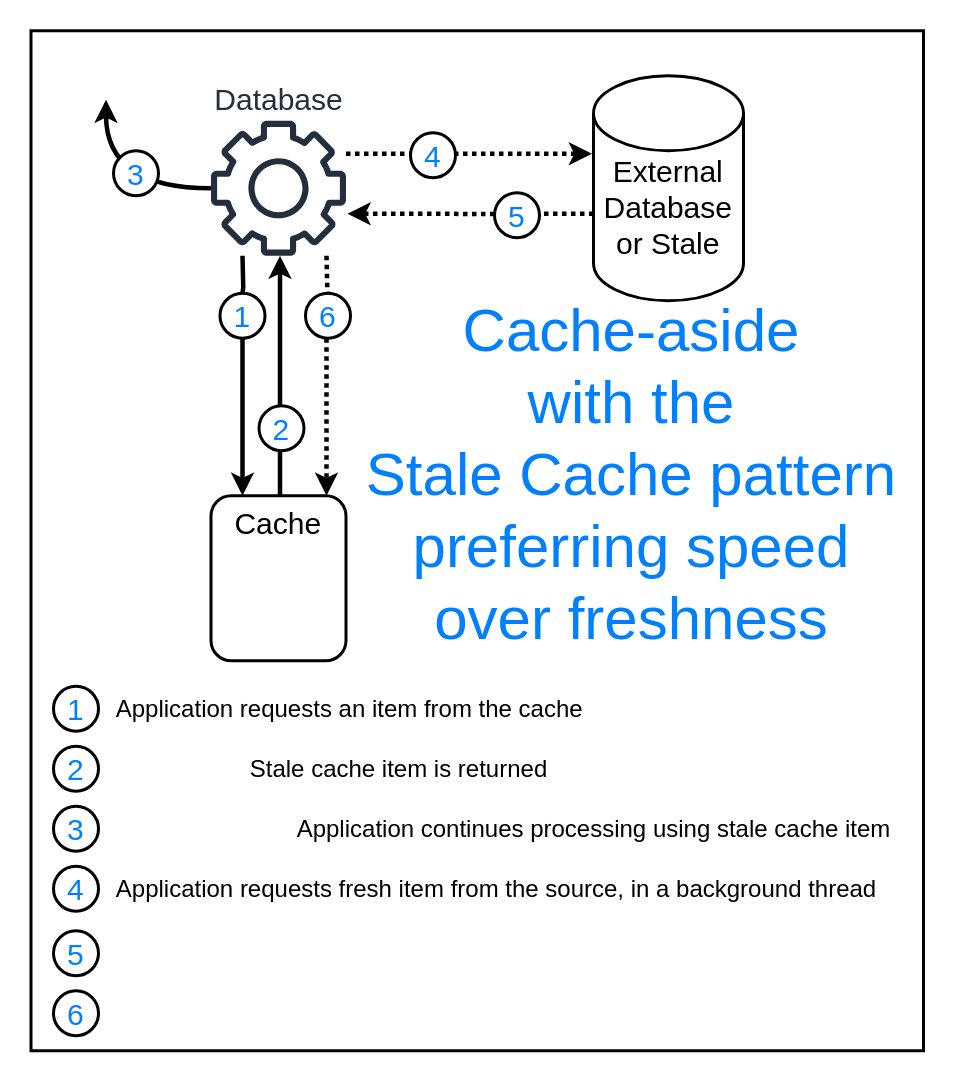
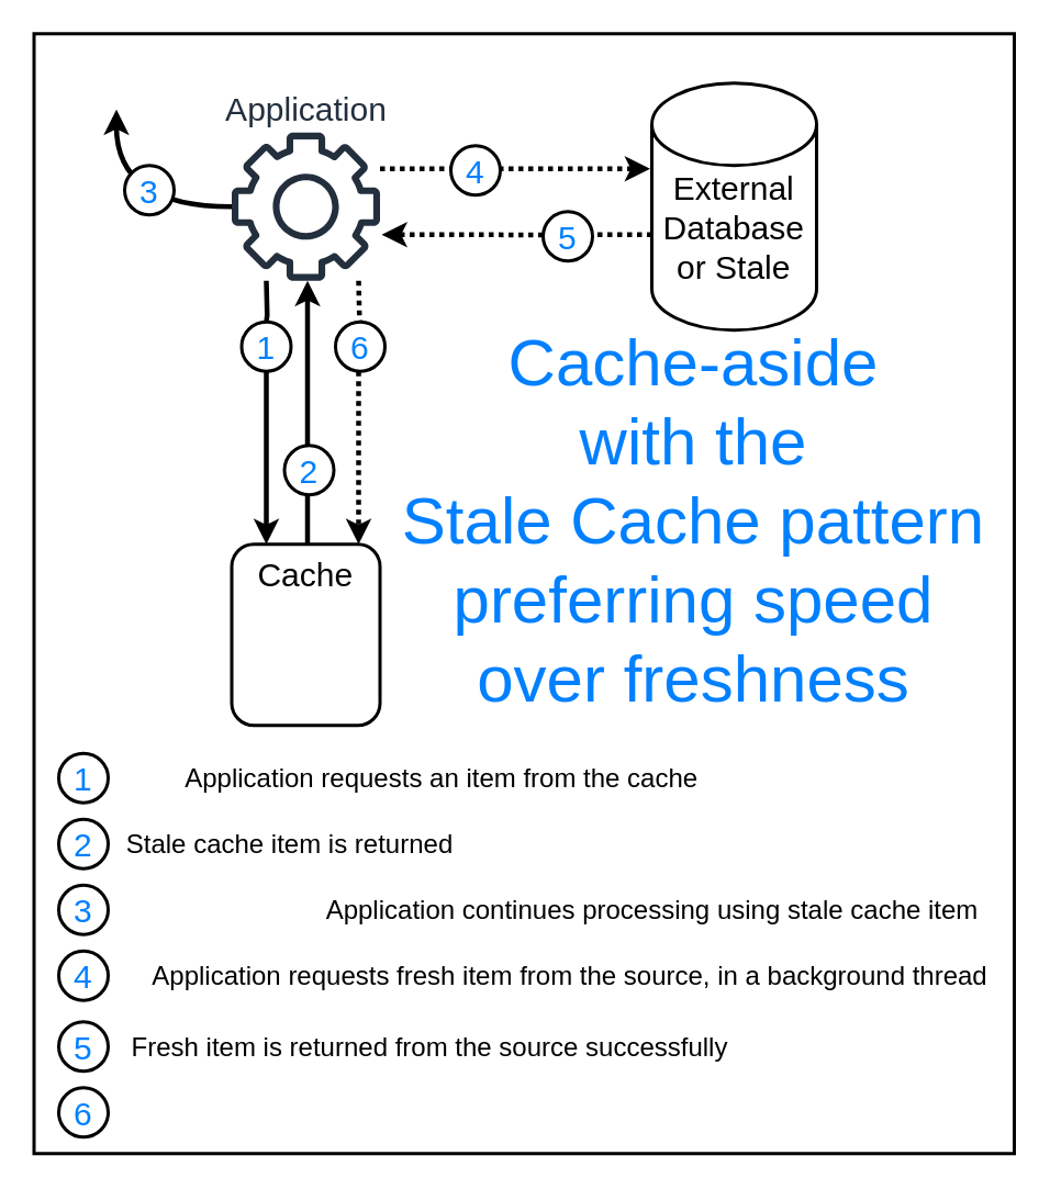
- <mxCell id="6" value="Database" style="sketch=0;outlineConnect=0;fontColor=#232F3E;gradientColor=none;fillColor=#232F3D;strokeColor=none;dashed=0;verticalLabelPosition=top;verticalAlign=bottom;align=center;html=1;fontSize=20;fontStyle=0;aspect=fixed;pointerEvents=1;shape=mxgraph.aws4.gear;labelPosition=center;" vertex="1" parent="1"><mxGeometry x="140" y="80" width="90" height="90" as="geometry" /></mxCell>
+ <mxCell id="6" value="Application" style="sketch=0;outlineConnect=0;fontColor=#232F3E;gradientColor=none;fillColor=#232F3D;strokeColor=none;dashed=0;verticalLabelPosition=top;verticalAlign=bottom;align=center;html=1;fontSize=20;fontStyle=0;aspect=fixed;pointerEvents=1;shape=mxgraph.aws4.gear;labelPosition=center;" vertex="1" parent="1"><mxGeometry x="140" y="80" width="90" height="90" as="geometry" /></mxCell>
- <mxCell id="17" value="&lt;div style=&quot;font-size: 16px;&quot;&gt;Application requests an item from the cache&lt;br style=&quot;font-size: 16px;&quot;&gt;&lt;/div&gt;" style="text;html=1;align=left;verticalAlign=middle;resizable=0;points=[];autosize=1;strokeColor=none;fillColor=none;fontSize=16;fontColor=#000000;" vertex="1" parent="1"><mxGeometry x="75" y="457" width="330" height="30" as="geometry" /></mxCell>
+ <mxCell id="17" value="&lt;div style=&quot;font-size: 16px;&quot;&gt;Application requests an item from the cache&lt;br style=&quot;font-size: 16px;&quot;&gt;&lt;/div&gt;" style="text;html=1;align=left;verticalAlign=middle;resizable=0;points=[];autosize=1;strokeColor=none;fillColor=none;fontSize=16;fontColor=#000000;" vertex="1" parent="1"><mxGeometry x="110" y="457" width="330" height="30" as="geometry" /></mxCell>
- <mxCell id="18" value="Stale cache item is returned" style="text;html=1;align=center;verticalAlign=middle;resizable=0;points=[];autosize=1;strokeColor=none;fillColor=none;fontSize=16;fontColor=#000000;" vertex="1" parent="1"><mxGeometry x="155" y="497" width="220" height="30" as="geometry" /></mxCell>
+ <mxCell id="18" value="Stale cache item is returned" style="text;html=1;align=center;verticalAlign=middle;resizable=0;points=[];autosize=1;strokeColor=none;fillColor=none;fontSize=16;fontColor=#000000;" vertex="1" parent="1"><mxGeometry x="65" y="497" width="220" height="30" as="geometry" /></mxCell>
- <mxCell id="22" value="&lt;font color=&quot;#000000&quot;&gt;Application requests fresh item from the source, in a background thread&lt;br&gt;&lt;/font&gt;" style="text;html=1;align=center;verticalAlign=middle;resizable=0;points=[];autosize=1;strokeColor=none;fillColor=none;fontSize=16;fontColor=#FF3333;" vertex="1" parent="1"><mxGeometry x="65" y="577" width="530" height="30" as="geometry" /></mxCell>
+ <mxCell id="22" value="&lt;font color=&quot;#000000&quot;&gt;Application requests fresh item from the source, in a background thread&lt;br&gt;&lt;/font&gt;" style="text;html=1;align=center;verticalAlign=middle;resizable=0;points=[];autosize=1;strokeColor=none;fillColor=none;fontSize=16;fontColor=#FF3333;" vertex="1" parent="1"><mxGeometry x="80" y="577" width="530" height="30" as="geometry" /></mxCell>
+ <mxCell id="28" value="&lt;font color=&quot;#000000&quot;&gt;Fresh item is returned from the source successfully&lt;br&gt;&lt;/font&gt;" style="text;html=1;align=center;verticalAlign=middle;resizable=0;points=[];autosize=1;strokeColor=none;fillColor=none;fontSize=16;fontColor=#FF3333;" vertex="1" parent="1"><mxGeometry x="65" y="620" width="390" height="30" as="geometry" /></mxCell>
